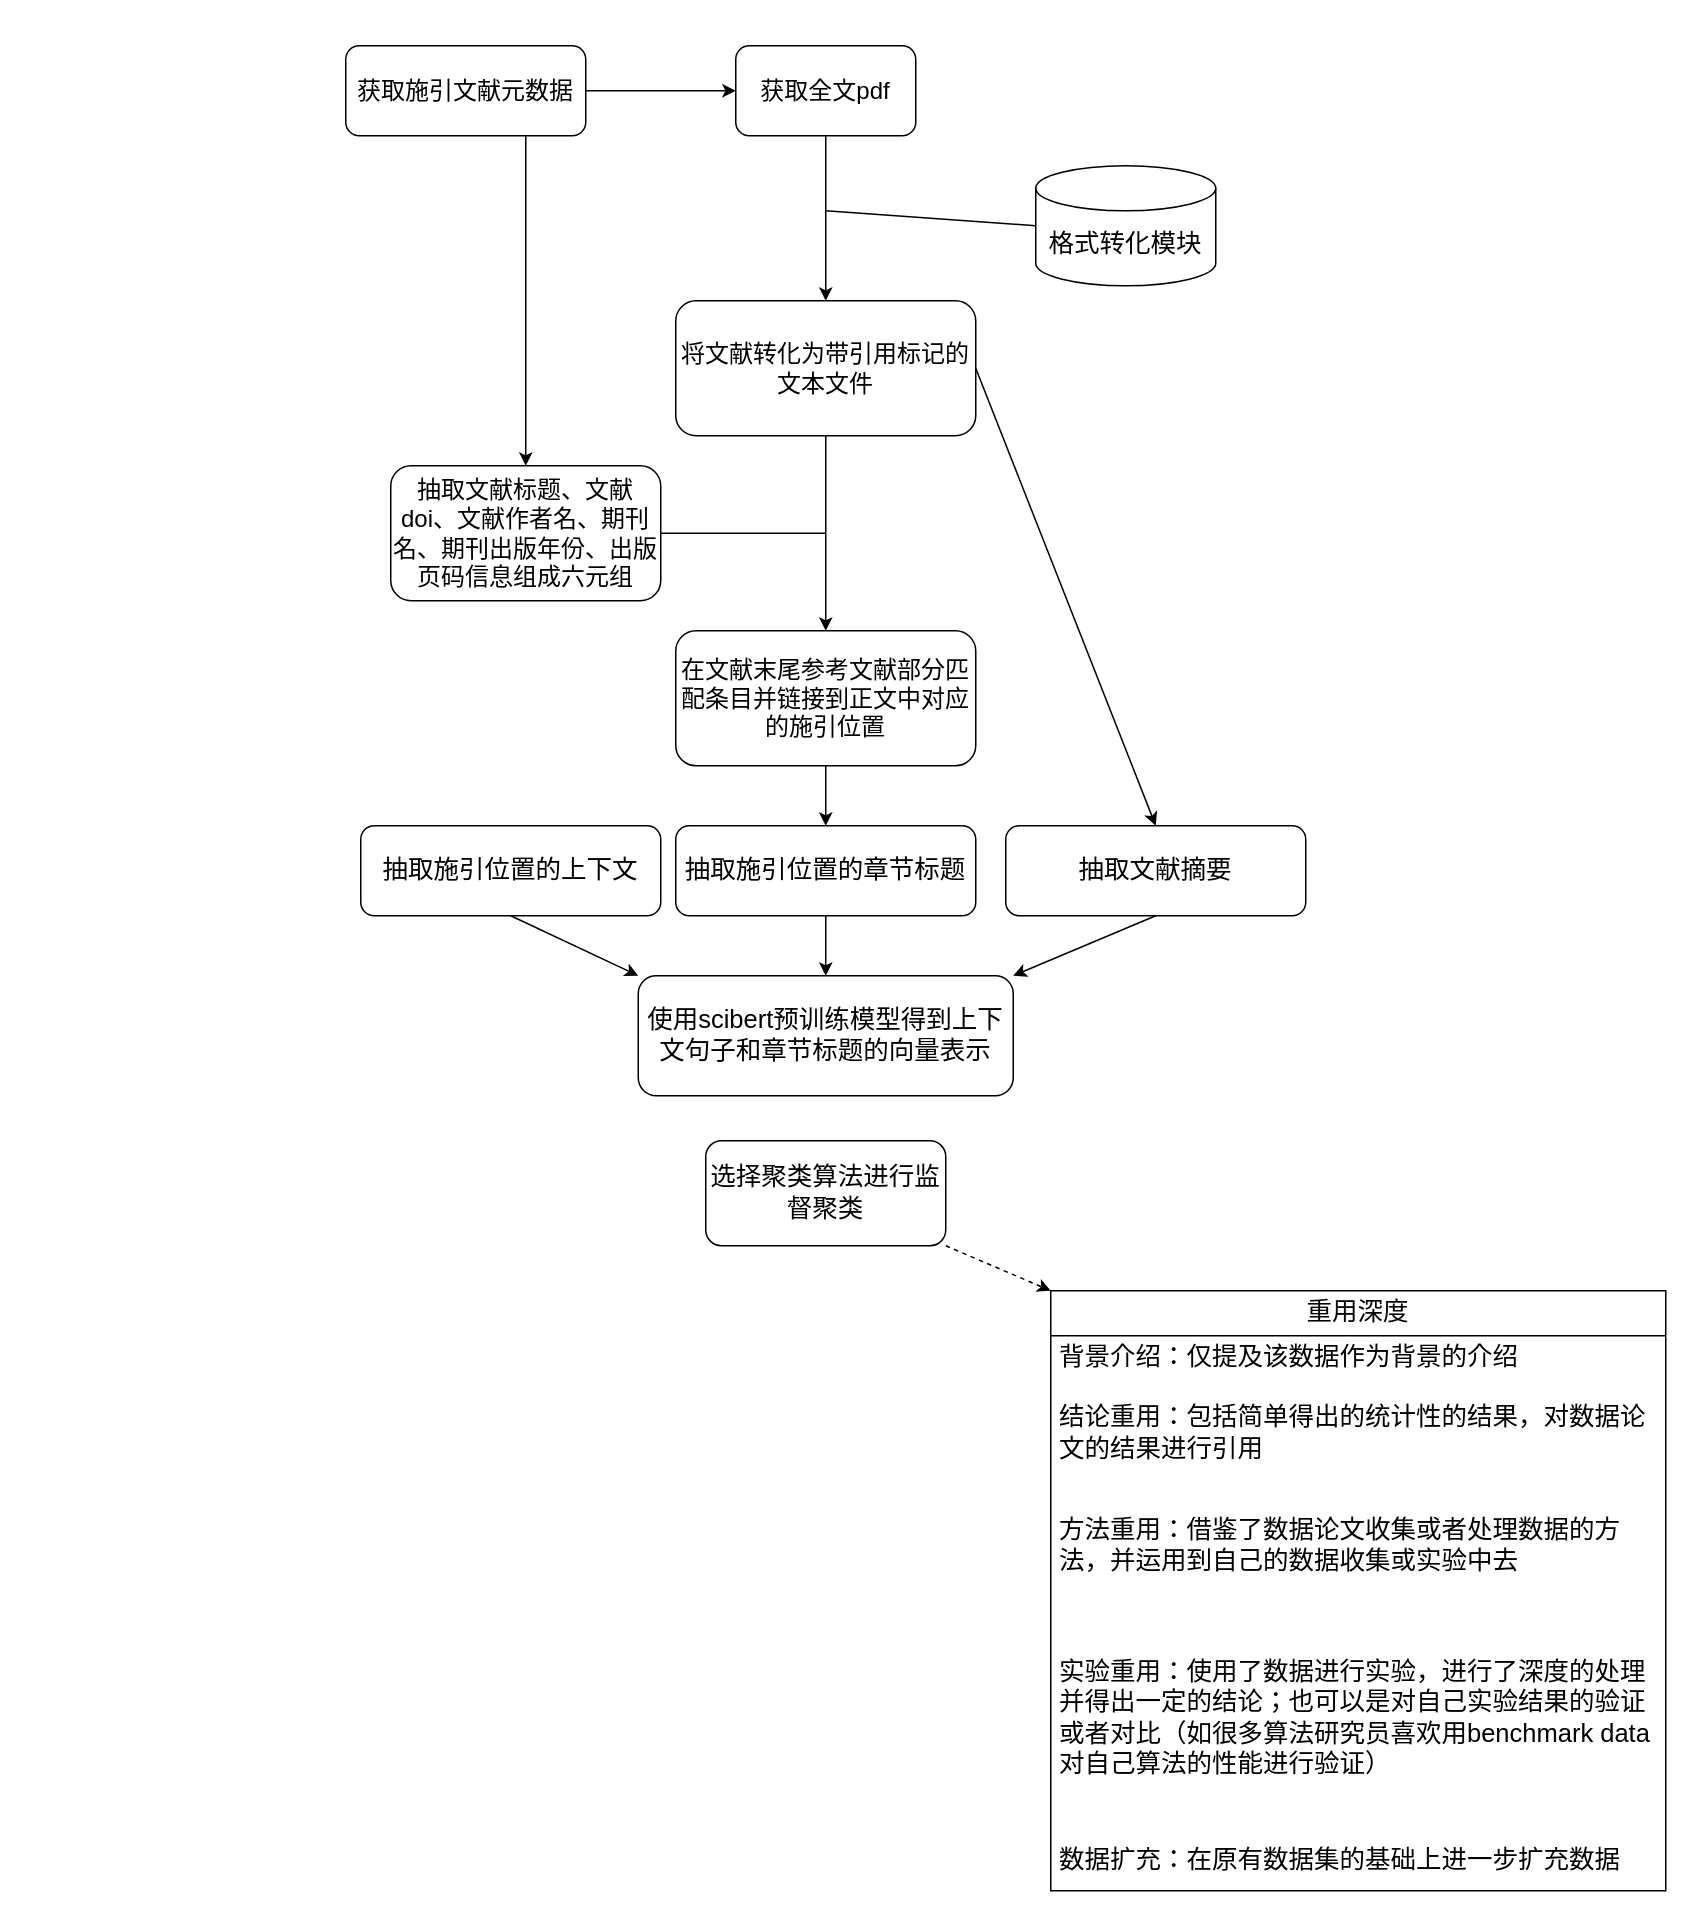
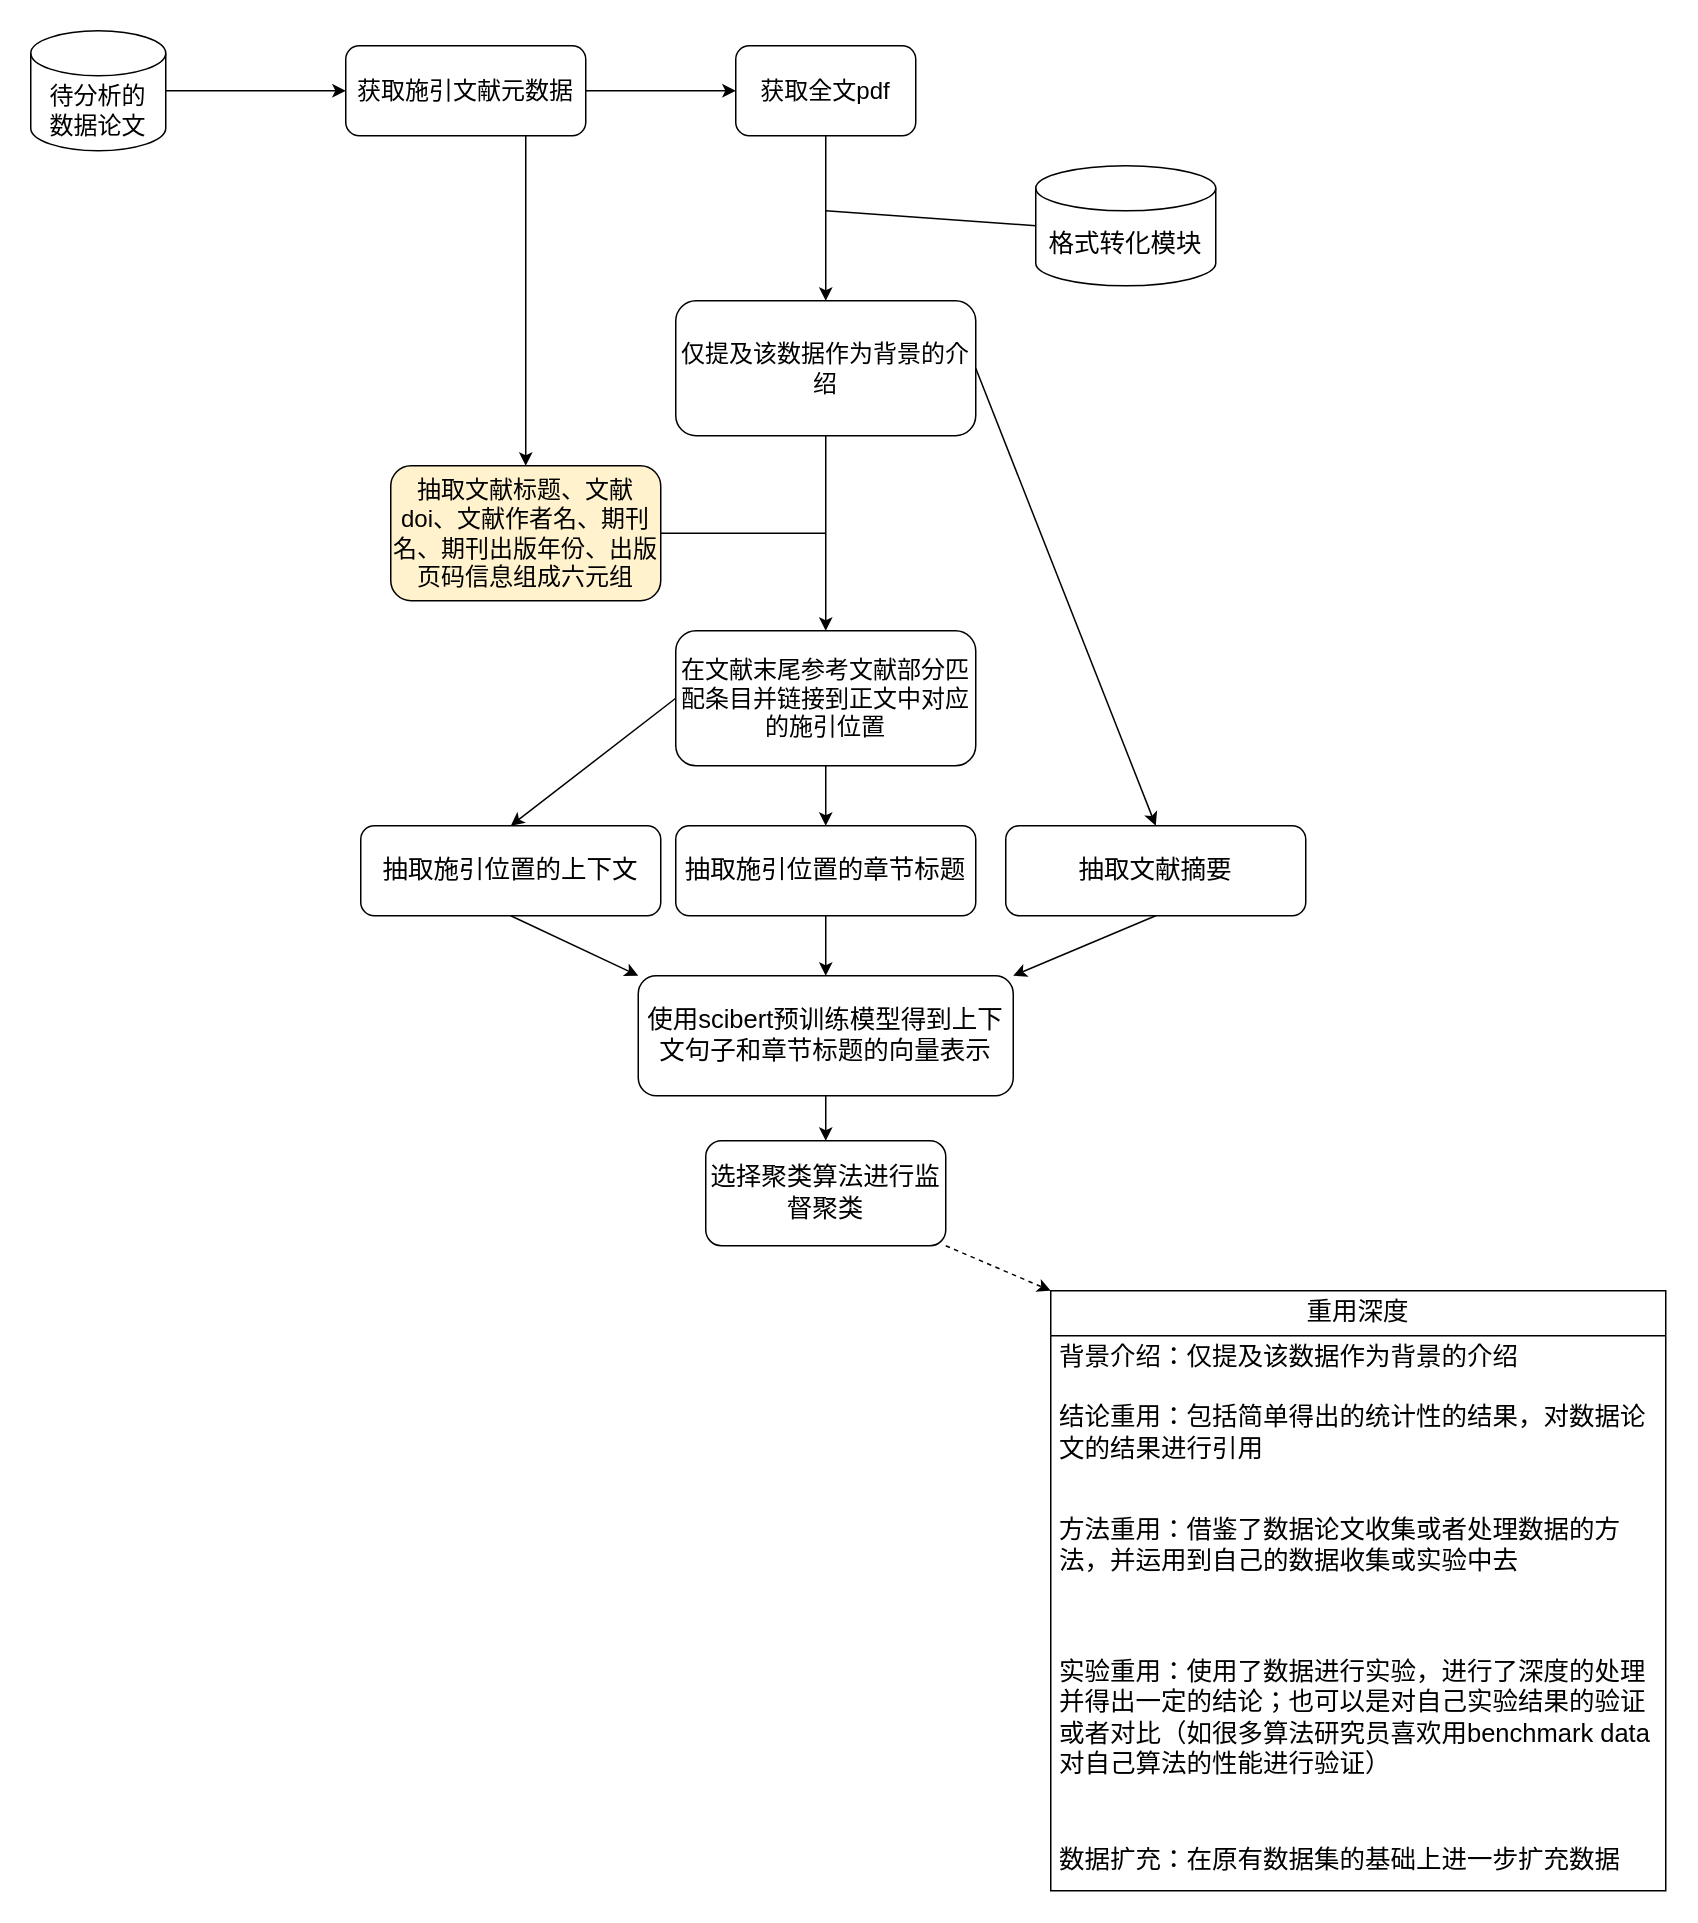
+ <mxCell id="3" value="&lt;font style=&quot;font-size: 16px;&quot;&gt;待分析的&lt;br&gt;数据论文&lt;/font&gt;" style="shape=cylinder3;whiteSpace=wrap;html=1;boundedLbl=1;backgroundOutline=1;size=15;" parent="1" vertex="1"><mxGeometry x="20" y="20" width="90" height="80" as="geometry" /></mxCell>
+ <mxCell id="2" value="" style="edgeStyle=none;html=1;fontSize=16;" parent="1" source="3" target="6" edge="1"><mxGeometry relative="1" as="geometry" /></mxCell>
- <mxCell id="11" value="&lt;font style=&quot;font-size: 16px;&quot;&gt;将文献转化为带引用标记的文本文件&lt;/font&gt;" style="rounded=1;whiteSpace=wrap;html=1;" parent="1" vertex="1"><mxGeometry x="450" y="200" width="200" height="90" as="geometry" /></mxCell>
+ <mxCell id="11" value="&lt;font style=&quot;font-size: 16px;&quot;&gt;仅提及该数据作为背景的介绍&lt;/font&gt;" style="rounded=1;whiteSpace=wrap;html=1;" parent="1" vertex="1"><mxGeometry x="450" y="200" width="200" height="90" as="geometry" /></mxCell>
- <mxCell id="14" value="抽取文献标题、文献doi、文献作者名、期刊名、期刊出版年份、出版页码信息组成六元组" style="rounded=1;whiteSpace=wrap;html=1;fontSize=16;" parent="1" vertex="1"><mxGeometry x="260" y="310" width="180" height="90" as="geometry" /></mxCell>
+ <mxCell id="14" value="抽取文献标题、文献doi、文献作者名、期刊名、期刊出版年份、出版页码信息组成六元组" style="rounded=1;whiteSpace=wrap;html=1;fontSize=16;fillColor=#fff2cc;" parent="1" vertex="1"><mxGeometry x="260" y="310" width="180" height="90" as="geometry" /></mxCell>
+ <mxCell id="16" style="edgeStyle=none;html=1;exitX=0;exitY=0.5;exitDx=0;exitDy=0;entryX=0.5;entryY=0;entryDx=0;entryDy=0;" parent="1" source="17" target="32" edge="1"><mxGeometry relative="1" as="geometry" /></mxCell>
+ <mxCell id="21" style="edgeStyle=none;html=1;exitX=0.5;exitY=1;exitDx=0;exitDy=0;entryX=0.5;entryY=0;entryDx=0;entryDy=0;fontSize=17;" parent="1" source="22" target="24" edge="1"><mxGeometry relative="1" as="geometry" /></mxCell>
